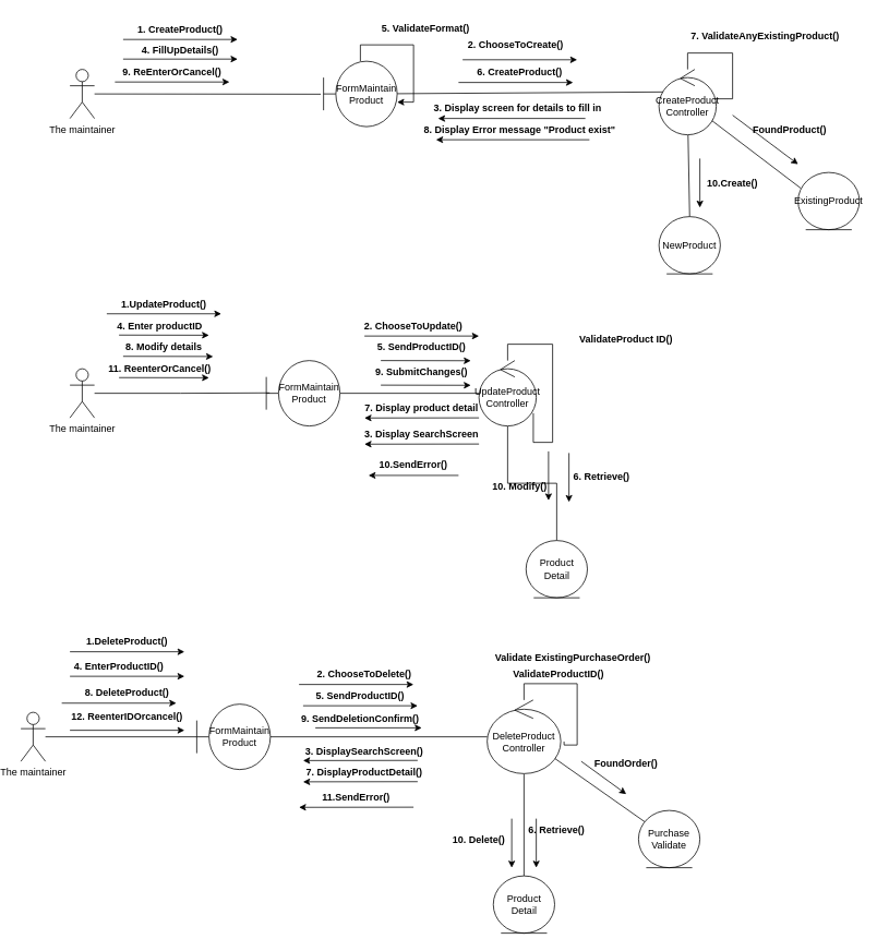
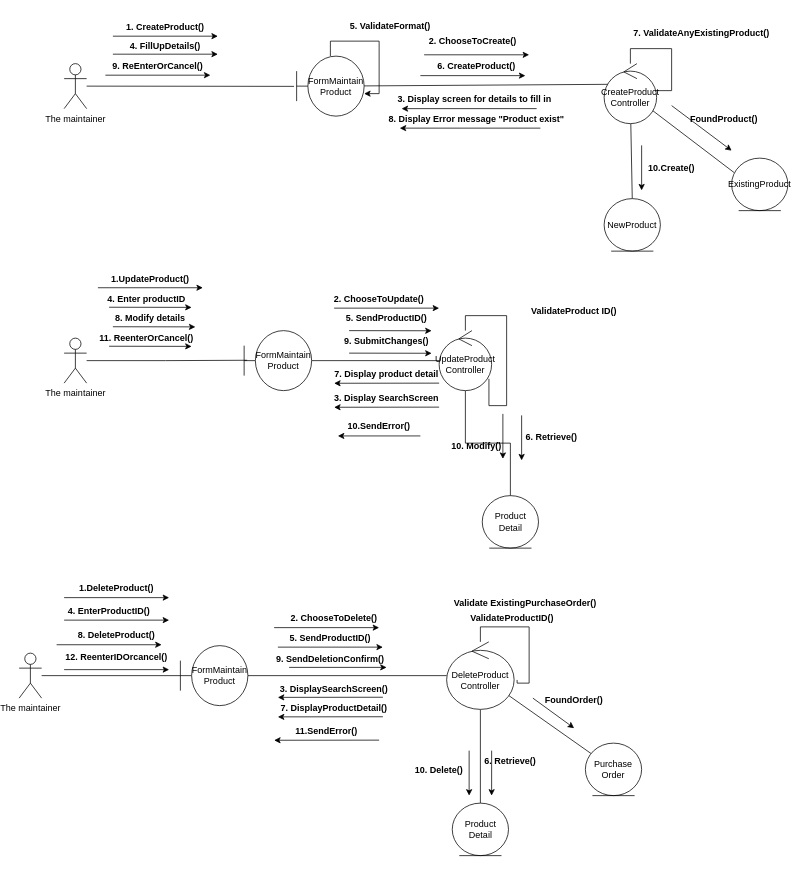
- <mxCell id="98" value="Purchase&lt;br&gt;Validate" style="ellipse;shape=umlEntity;whiteSpace=wrap;html=1;" vertex="1" parent="1"><mxGeometry x="775" y="990" width="75" height="70" as="geometry" /></mxCell>
+ <mxCell id="98" value="Purchase&lt;br&gt;Order" style="ellipse;shape=umlEntity;whiteSpace=wrap;html=1;" vertex="1" parent="1"><mxGeometry x="775" y="990" width="75" height="70" as="geometry" /></mxCell>
